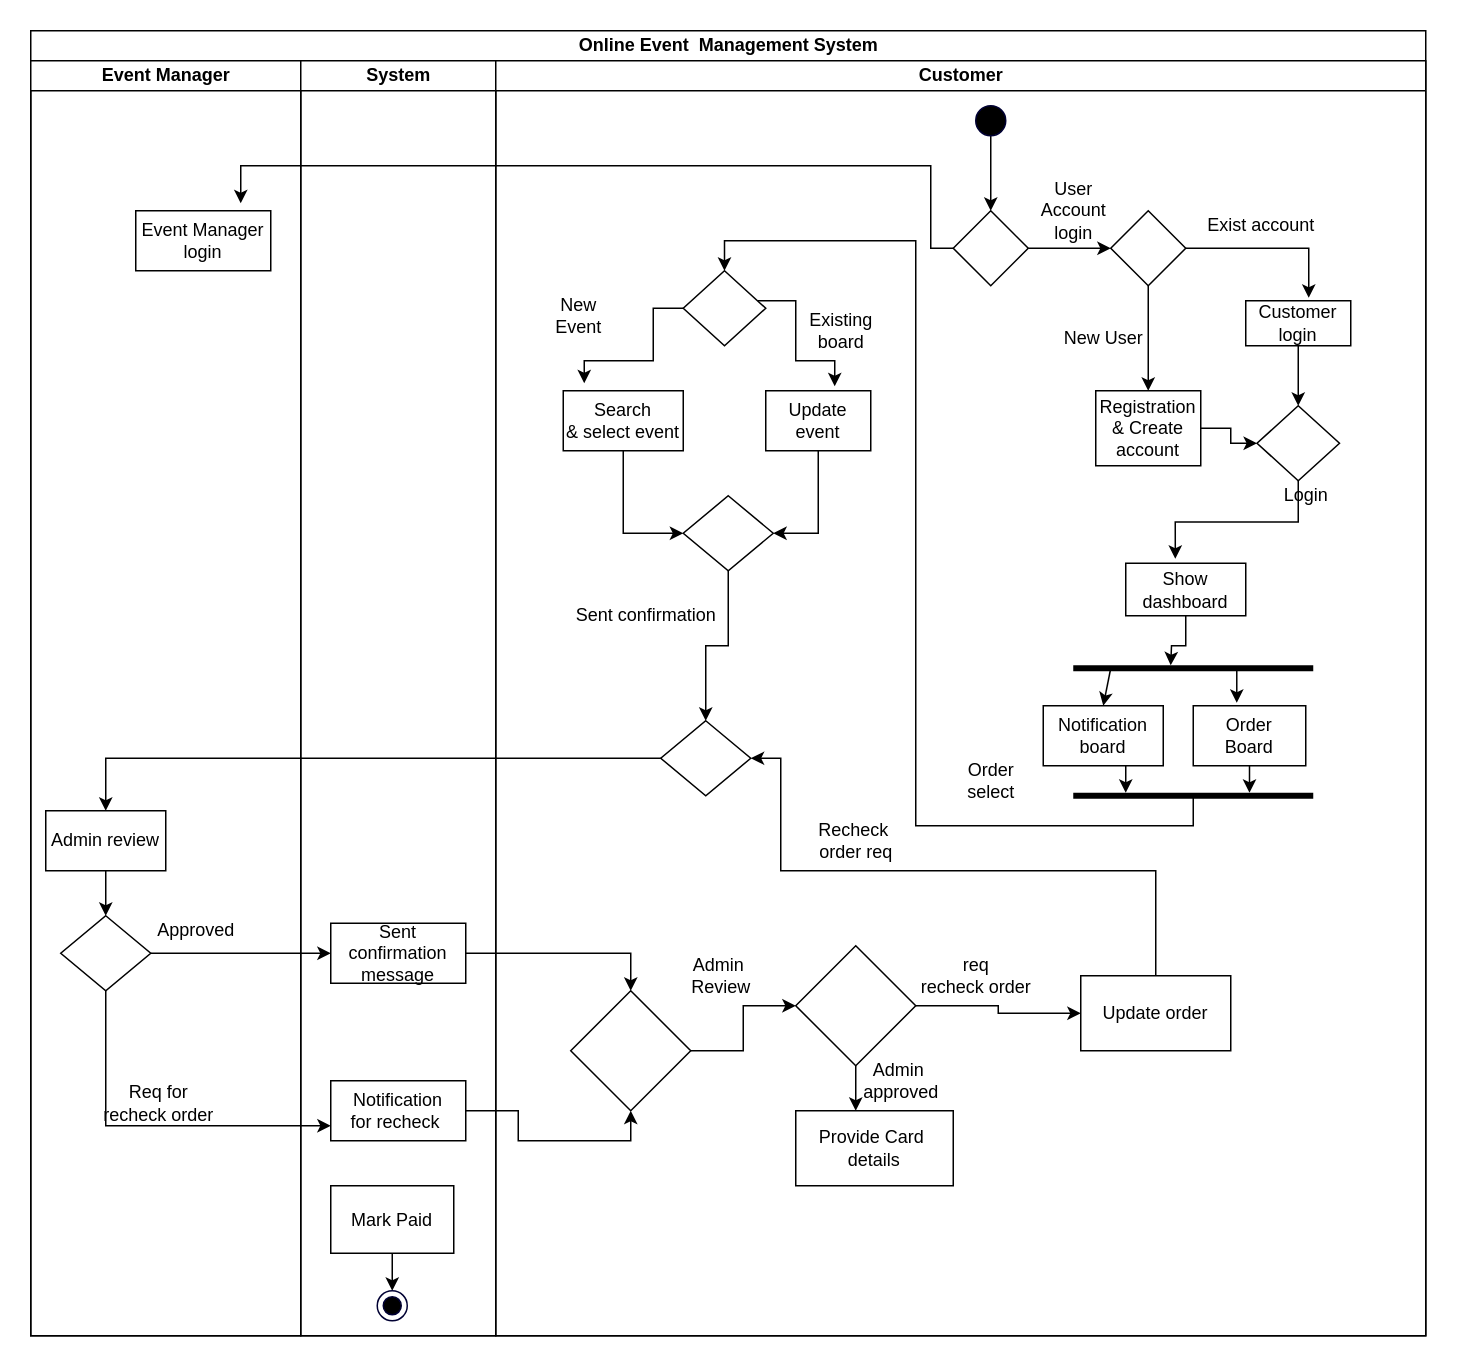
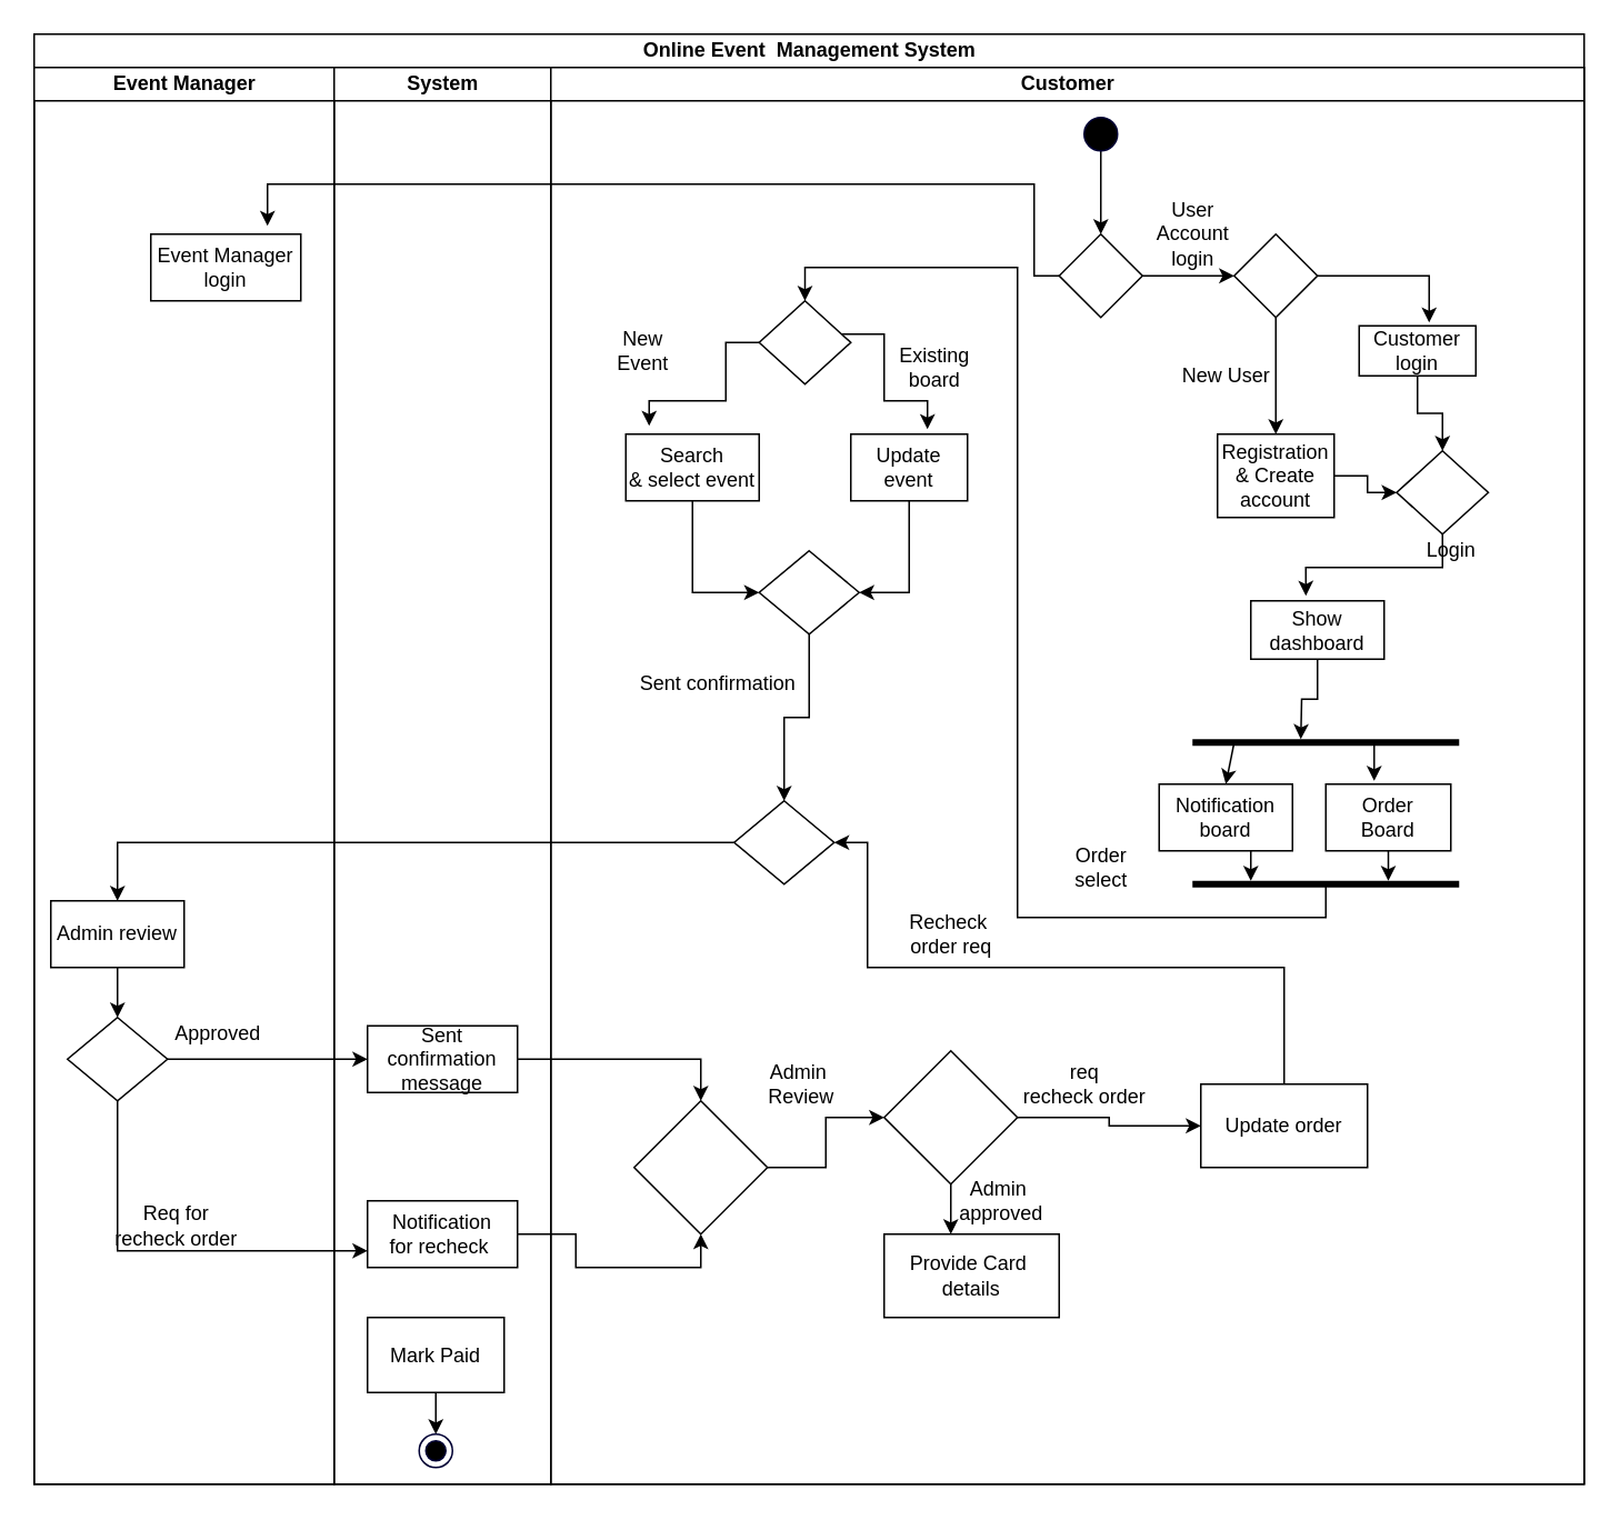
- <mxCell id="71" value="Exist account" style="text;html=1;align=center;verticalAlign=middle;resizable=0;points=[];autosize=1;strokeColor=none;fillColor=none;" vertex="1" parent="1"><mxGeometry x="795" y="135" width="90" height="30" as="geometry" /></mxCell>
- <mxCell id="21" value="Customer&lt;br&gt;login" style="rounded=0;whiteSpace=wrap;html=1;" vertex="1" parent="15"><mxGeometry x="500" y="160" width="70" height="30" as="geometry" /></mxCell>
+ <mxCell id="21" value="Customer&lt;br&gt;login" style="rounded=0;whiteSpace=wrap;html=1;" vertex="1" parent="15"><mxGeometry x="485" y="155" width="70" height="30" as="geometry" /></mxCell>
- <mxCell id="32" value="Show dashboard" style="rounded=0;whiteSpace=wrap;html=1;" vertex="1" parent="15"><mxGeometry x="420" y="335" width="80" height="35" as="geometry" /></mxCell>
+ <mxCell id="32" value="Show dashboard" style="rounded=0;whiteSpace=wrap;html=1;" vertex="1" parent="15"><mxGeometry x="420" y="320" width="80" height="35" as="geometry" /></mxCell>
